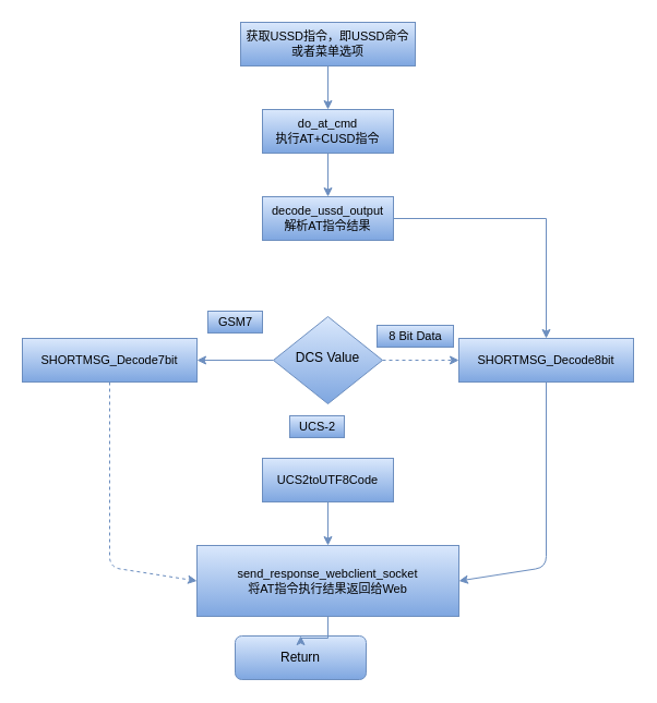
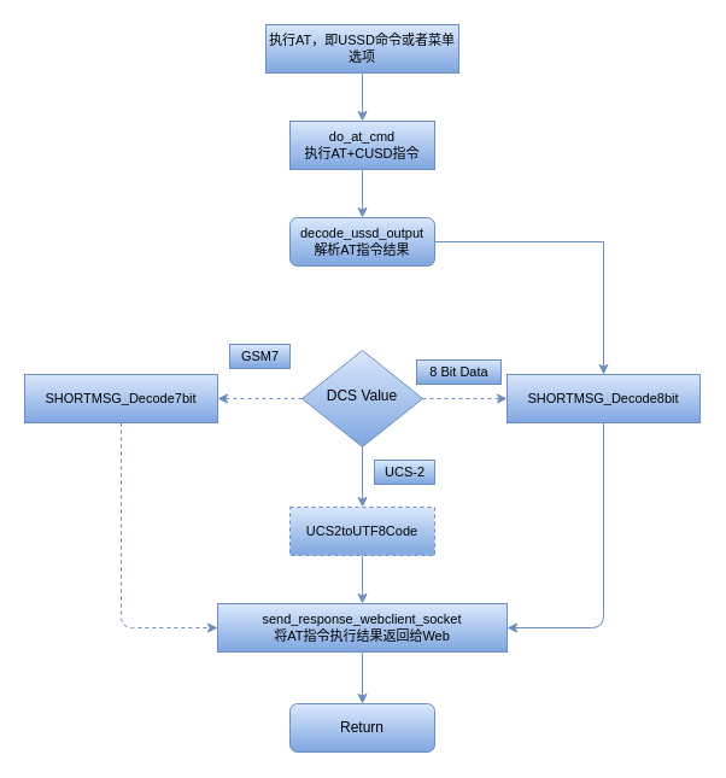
- <mxCell id="8" value="获取USSD指令，即USSD命令或者菜单选项" style="rounded=0;whiteSpace=wrap;html=1;fontSize=11;gradientColor=#7ea6e0;fillColor=#dae8fc;strokeColor=#6c8ebf;" vertex="1" parent="1"><mxGeometry x="220" y="20" width="160" height="40" as="geometry" /></mxCell>
+ <mxCell id="8" value="执行AT，即USSD命令或者菜单选项" style="rounded=0;whiteSpace=wrap;html=1;fontSize=11;gradientColor=#7ea6e0;fillColor=#dae8fc;strokeColor=#6c8ebf;" vertex="1" parent="1"><mxGeometry x="220" y="20" width="160" height="40" as="geometry" /></mxCell>
- <mxCell id="12" value="&lt;span style=&quot;font-size: 11px&quot;&gt;decode_ussd_output&lt;/span&gt;&lt;br&gt;解析AT指令结果" style="rounded=0;whiteSpace=wrap;html=1;fontSize=11;gradientColor=#7ea6e0;fillColor=#dae8fc;strokeColor=#6c8ebf;" vertex="1" parent="1"><mxGeometry x="240" y="180" width="120" height="40" as="geometry" /></mxCell>
+ <mxCell id="12" value="&lt;span style=&quot;font-size: 11px&quot;&gt;decode_ussd_output&lt;/span&gt;&lt;br&gt;解析AT指令结果" style="whiteSpace=wrap;html=1;fontSize=11;gradientColor=#7ea6e0;fillColor=#dae8fc;strokeColor=#6c8ebf;rounded=1;" vertex="1" parent="1"><mxGeometry x="240" y="180" width="120" height="40" as="geometry" /></mxCell>
- <mxCell id="2" value="" style="edgeStyle=orthogonalEdgeStyle;rounded=0;orthogonalLoop=1;jettySize=auto;html=1;fontSize=11;gradientColor=#7ea6e0;fillColor=#dae8fc;strokeColor=#6c8ebf;" edge="1" parent="1" source="5" target="13"><mxGeometry relative="1" as="geometry" /></mxCell>
+ <mxCell id="2" value="" style="edgeStyle=orthogonalEdgeStyle;rounded=0;orthogonalLoop=1;jettySize=auto;html=1;fontSize=11;gradientColor=#7ea6e0;fillColor=#dae8fc;strokeColor=#6c8ebf;dashed=1;" edge="1" parent="1" source="5" target="13"><mxGeometry relative="1" as="geometry" /></mxCell>
- <mxCell id="16" value="UCS-2" style="text;html=1;align=center;verticalAlign=middle;resizable=0;points=[];autosize=1;fontSize=11;gradientColor=#7ea6e0;fillColor=#dae8fc;strokeColor=#6c8ebf;" vertex="1" parent="1"><mxGeometry x="265" y="381" width="50" height="20" as="geometry" /></mxCell>
+ <mxCell id="16" value="UCS-2" style="text;html=1;align=center;verticalAlign=middle;resizable=0;points=[];autosize=1;fontSize=11;gradientColor=#7ea6e0;fillColor=#dae8fc;strokeColor=#6c8ebf;" vertex="1" parent="1"><mxGeometry x="310" y="381" width="50" height="20" as="geometry" /></mxCell>
+ <mxCell id="3" value="" style="edgeStyle=orthogonalEdgeStyle;rounded=0;orthogonalLoop=1;jettySize=auto;html=1;fontSize=11;entryX=0.5;entryY=0;entryDx=0;entryDy=0;gradientColor=#7ea6e0;fillColor=#dae8fc;strokeColor=#6c8ebf;" edge="1" parent="1" source="5" target="18"><mxGeometry relative="1" as="geometry"><mxPoint x="300" y="460" as="targetPoint" /></mxGeometry></mxCell>
- <mxCell id="18" value="UCS2toUTF8Code" style="rounded=0;whiteSpace=wrap;html=1;fontSize=11;gradientColor=#7ea6e0;fillColor=#dae8fc;strokeColor=#6c8ebf;" vertex="1" parent="1"><mxGeometry x="240" y="420" width="120" height="40" as="geometry" /></mxCell>
+ <mxCell id="18" value="UCS2toUTF8Code" style="rounded=0;whiteSpace=wrap;html=1;fontSize=11;gradientColor=#7ea6e0;fillColor=#dae8fc;strokeColor=#6c8ebf;dashed=1;" vertex="1" parent="1"><mxGeometry x="240" y="420" width="120" height="40" as="geometry" /></mxCell>
- <mxCell id="21" value="send_response_webclient_socket&lt;br&gt;将AT指令执行结果返回给Web" style="rounded=0;whiteSpace=wrap;html=1;fontSize=11;gradientColor=#7ea6e0;fillColor=#dae8fc;strokeColor=#6c8ebf;" vertex="1" parent="1"><mxGeometry x="180" y="500" width="240" height="65" as="geometry" /></mxCell>
+ <mxCell id="21" value="send_response_webclient_socket&lt;br&gt;将AT指令执行结果返回给Web" style="rounded=0;whiteSpace=wrap;html=1;fontSize=11;gradientColor=#7ea6e0;fillColor=#dae8fc;strokeColor=#6c8ebf;" vertex="1" parent="1"><mxGeometry x="180" y="500" width="240" height="40" as="geometry" /></mxCell>
- <mxCell id="6" value="Return" style="rounded=1;whiteSpace=wrap;html=1;fontSize=12;glass=0;strokeWidth=1;shadow=0;gradientColor=#7ea6e0;fillColor=#dae8fc;strokeColor=#6c8ebf;" parent="1" vertex="1"><mxGeometry x="215" y="583" width="120" height="40" as="geometry" /></mxCell>
+ <mxCell id="6" value="Return" style="rounded=1;whiteSpace=wrap;html=1;fontSize=12;glass=0;strokeWidth=1;shadow=0;gradientColor=#7ea6e0;fillColor=#dae8fc;strokeColor=#6c8ebf;" parent="1" vertex="1"><mxGeometry x="240" y="583" width="120" height="40" as="geometry" /></mxCell>
